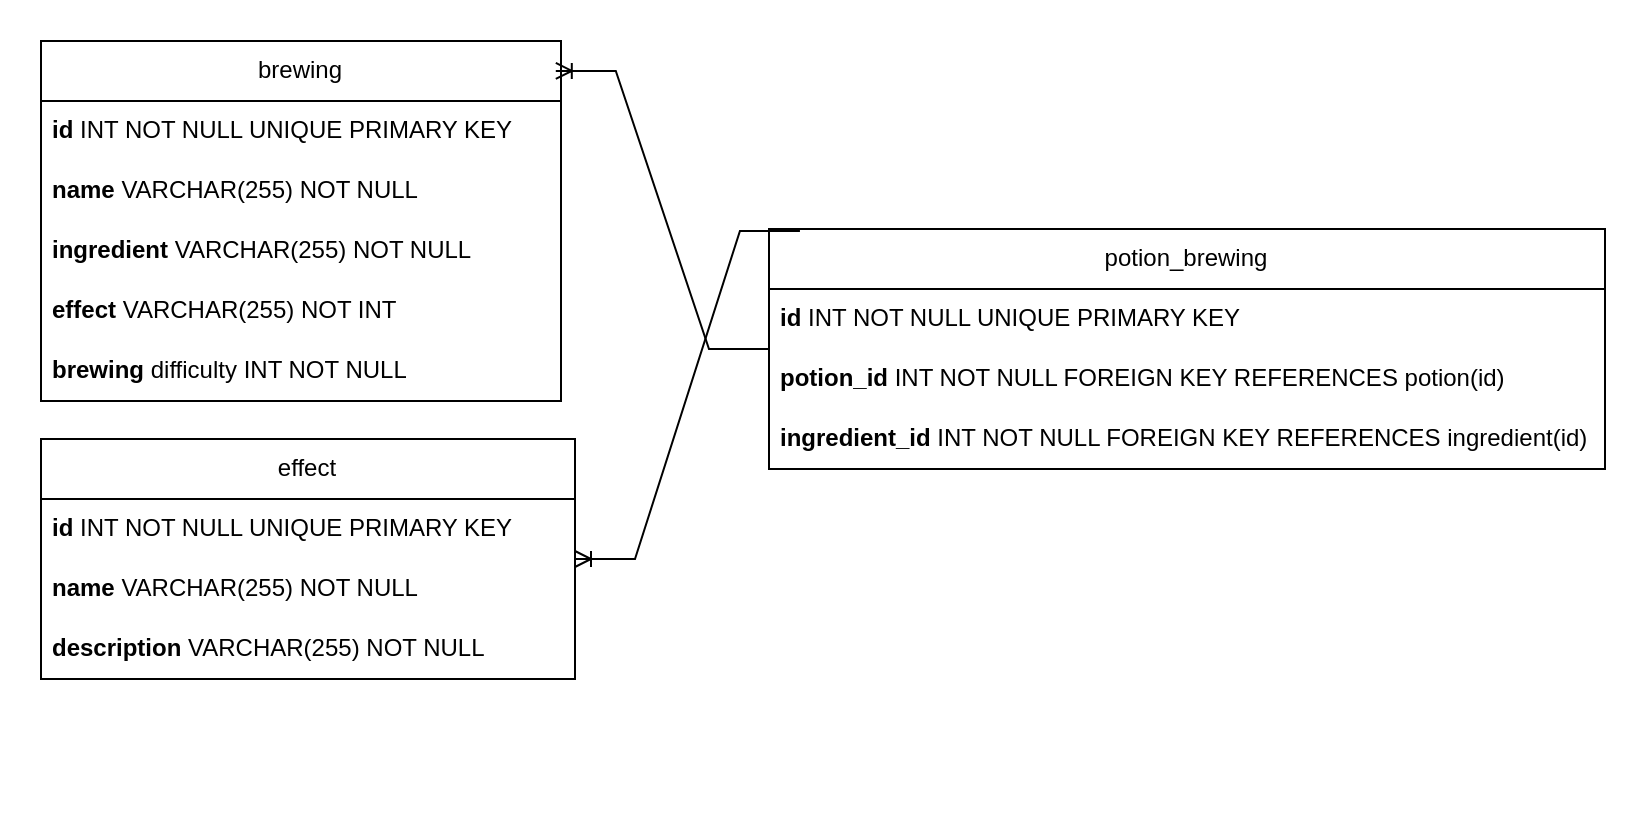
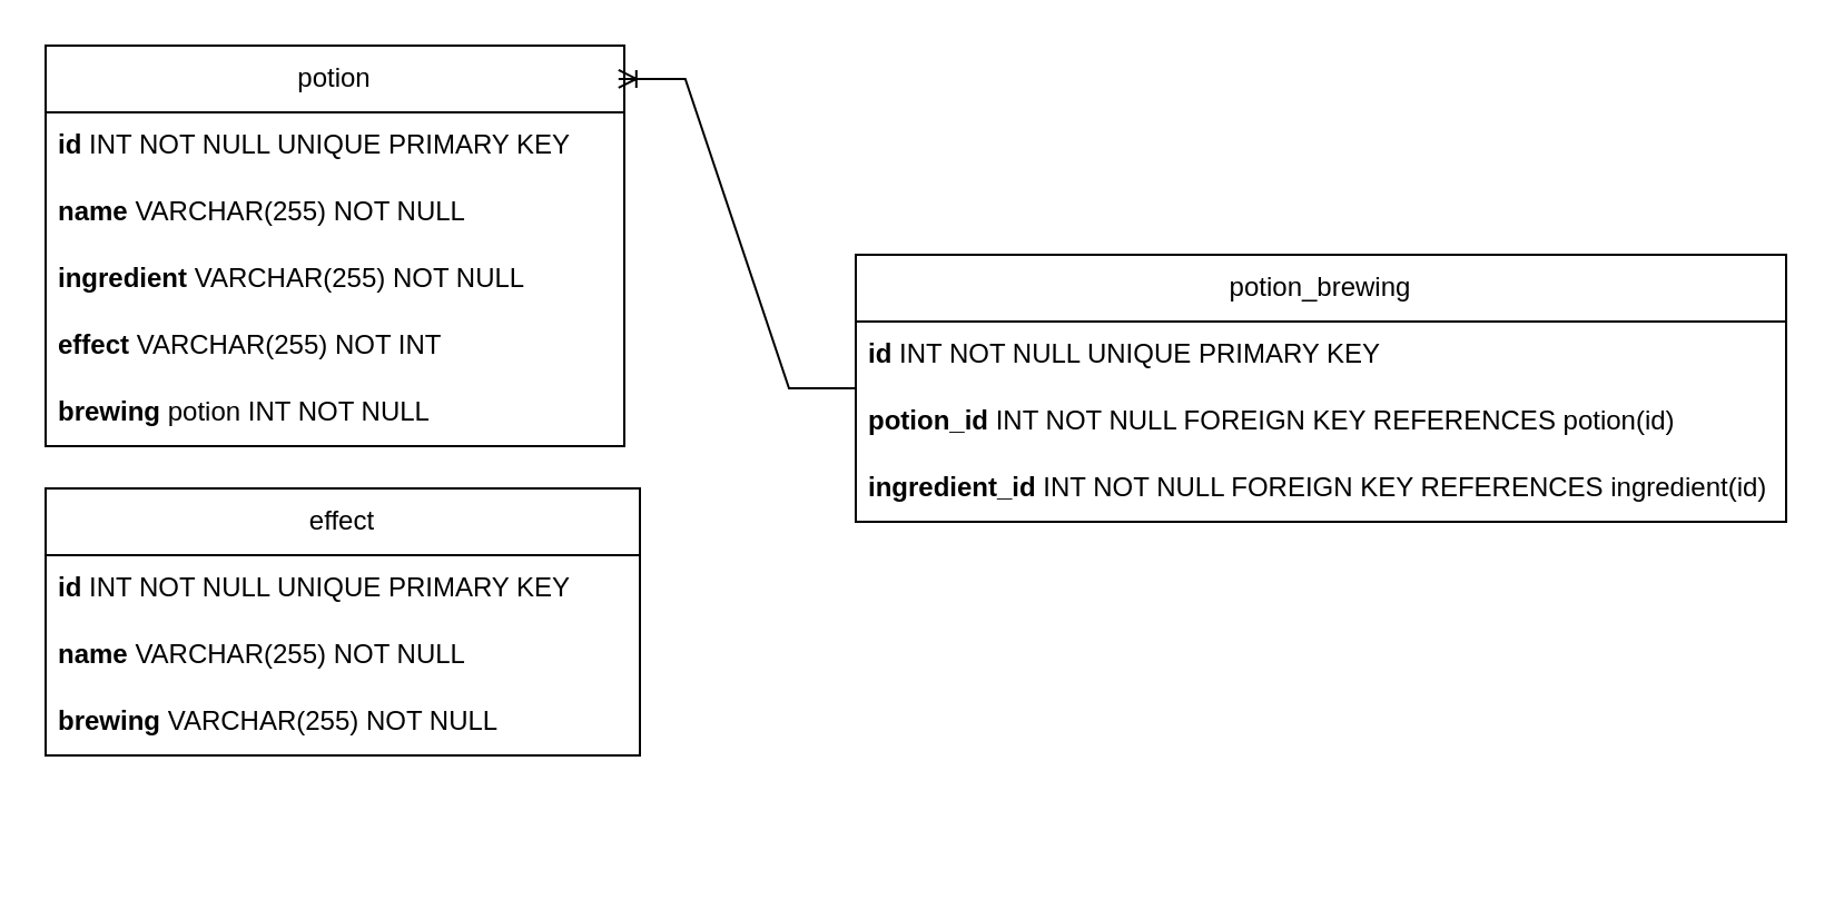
- <mxCell id="2" value="brewing" style="swimlane;fontStyle=0;childLayout=stackLayout;horizontal=1;startSize=30;horizontalStack=0;resizeParent=1;resizeParentMax=0;resizeLast=0;collapsible=1;marginBottom=0;whiteSpace=wrap;html=1;" vertex="1" parent="1"><mxGeometry x="20" y="20" width="260" height="180" as="geometry"><mxRectangle x="130" y="360" width="60" height="30" as="alternateBounds" /></mxGeometry></mxCell>
+ <mxCell id="2" value="potion" style="swimlane;fontStyle=0;childLayout=stackLayout;horizontal=1;startSize=30;horizontalStack=0;resizeParent=1;resizeParentMax=0;resizeLast=0;collapsible=1;marginBottom=0;whiteSpace=wrap;html=1;" vertex="1" parent="1"><mxGeometry x="20" y="20" width="260" height="180" as="geometry"><mxRectangle x="130" y="360" width="60" height="30" as="alternateBounds" /></mxGeometry></mxCell>
- <mxCell id="7" value="&lt;b&gt;brewing&lt;/b&gt; difficulty INT NOT NULL" style="text;strokeColor=none;fillColor=none;align=left;verticalAlign=middle;spacingLeft=4;spacingRight=4;overflow=hidden;points=[[0,0.5],[1,0.5]];portConstraint=eastwest;rotatable=0;whiteSpace=wrap;html=1;" vertex="1" parent="2"><mxGeometry y="150" width="260" height="30" as="geometry" /></mxCell>
+ <mxCell id="7" value="&lt;b&gt;brewing&lt;/b&gt; potion INT NOT NULL" style="text;strokeColor=none;fillColor=none;align=left;verticalAlign=middle;spacingLeft=4;spacingRight=4;overflow=hidden;points=[[0,0.5],[1,0.5]];portConstraint=eastwest;rotatable=0;whiteSpace=wrap;html=1;" vertex="1" parent="2"><mxGeometry y="150" width="260" height="30" as="geometry" /></mxCell>
- <mxCell id="17" value="" style="edgeStyle=entityRelationEdgeStyle;fontSize=12;html=1;endArrow=ERoneToMany;rounded=0;exitX=0.037;exitY=0.008;exitDx=0;exitDy=0;exitPerimeter=0;" edge="1" parent="1" source="8" target="12"><mxGeometry width="100" height="100" relative="1" as="geometry"><mxPoint x="381" y="275" as="sourcePoint" /><mxPoint x="105" y="377" as="targetPoint" /><Array as="points"><mxPoint x="130" y="373" /><mxPoint x="178" y="391" /></Array></mxGeometry></mxCell>
- <mxCell id="15" value="&lt;b&gt;description&lt;/b&gt; VARCHAR(255) NOT NULL" style="text;strokeColor=none;fillColor=none;align=left;verticalAlign=middle;spacingLeft=4;spacingRight=4;overflow=hidden;points=[[0,0.5],[1,0.5]];portConstraint=eastwest;rotatable=0;whiteSpace=wrap;html=1;" vertex="1" parent="12"><mxGeometry y="90" width="267" height="30" as="geometry" /></mxCell>
+ <mxCell id="15" value="&lt;b&gt;brewing&lt;/b&gt; VARCHAR(255) NOT NULL" style="text;strokeColor=none;fillColor=none;align=left;verticalAlign=middle;spacingLeft=4;spacingRight=4;overflow=hidden;points=[[0,0.5],[1,0.5]];portConstraint=eastwest;rotatable=0;whiteSpace=wrap;html=1;" vertex="1" parent="12"><mxGeometry y="90" width="267" height="30" as="geometry" /></mxCell>
